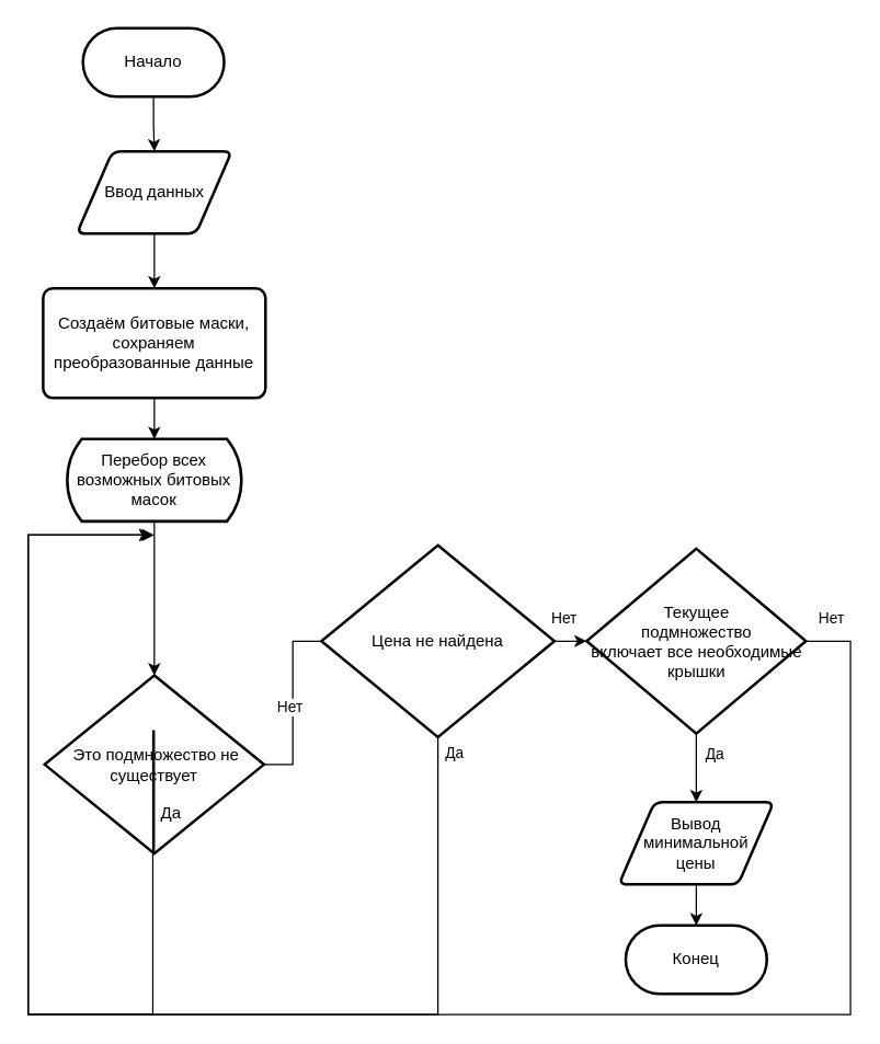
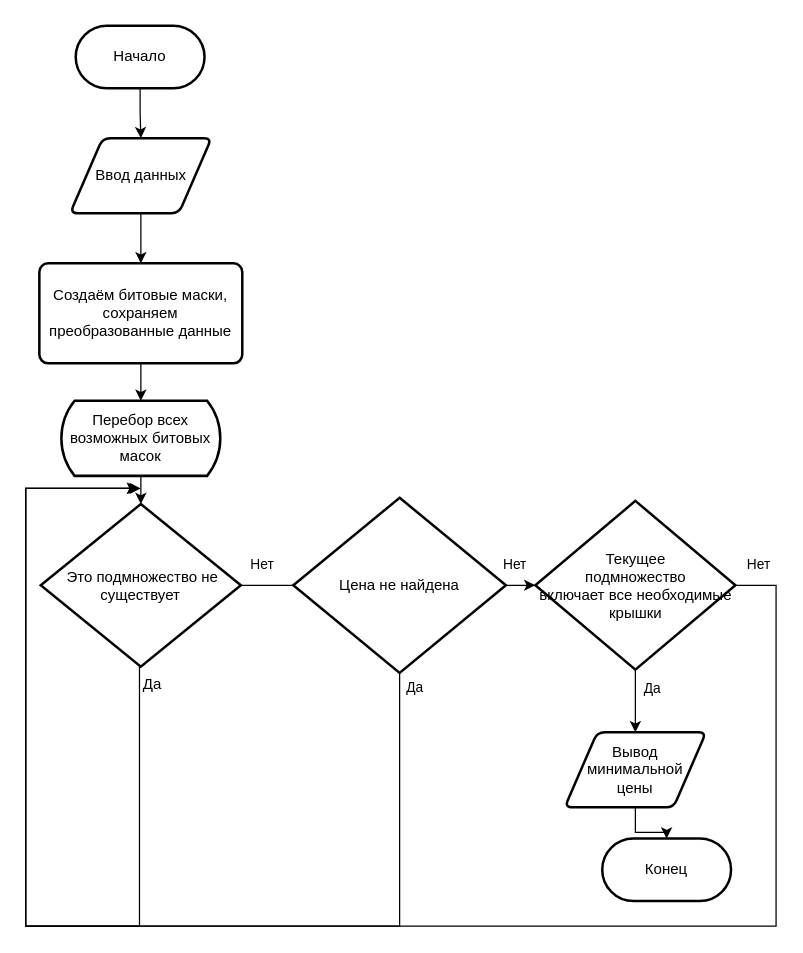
- <mxCell id="8" value="&amp;nbsp;Это подмножество не существует" style="strokeWidth=2;html=1;shape=mxgraph.flowchart.decision;whiteSpace=wrap;" parent="1" vertex="1"><mxGeometry x="32.06" y="492.5" width="160" height="130" as="geometry" /></mxCell>
+ <mxCell id="8" value="&amp;nbsp;Это подмножество не существует" style="strokeWidth=2;html=1;shape=mxgraph.flowchart.decision;whiteSpace=wrap;" parent="1" vertex="1"><mxGeometry x="32.06" y="402.5" width="160" height="130" as="geometry" /></mxCell>
- <mxCell id="23" value="Конец" style="html=1;dashed=0;whiteSpace=wrap;shape=mxgraph.dfd.start;strokeWidth=2;" parent="1" vertex="1"><mxGeometry x="456" y="675" width="103" height="50" as="geometry" /></mxCell>
+ <mxCell id="23" value="Конец" style="html=1;dashed=0;whiteSpace=wrap;shape=mxgraph.dfd.start;strokeWidth=2;" parent="1" vertex="1"><mxGeometry x="481" y="670" width="103" height="50" as="geometry" /></mxCell>
